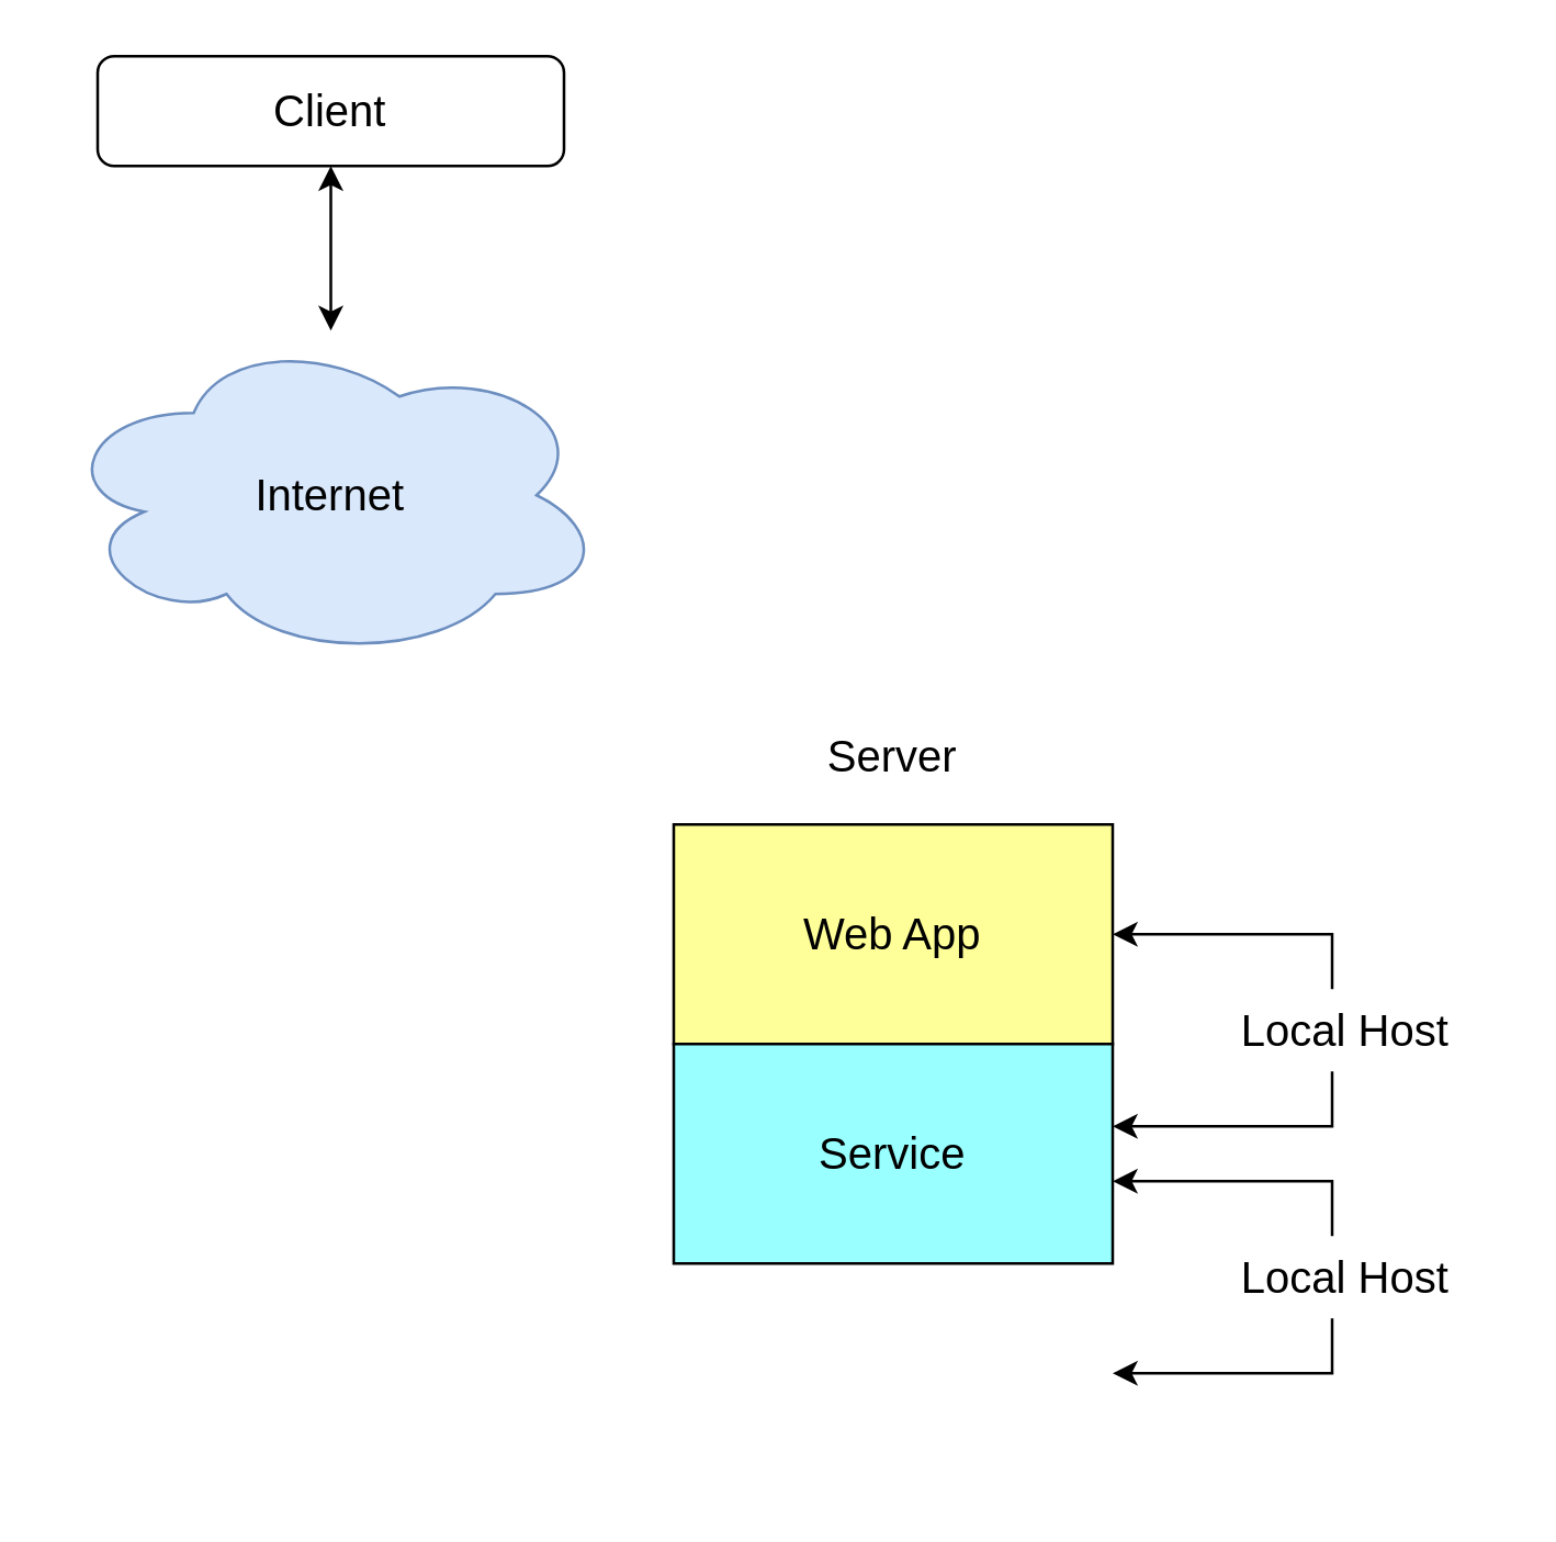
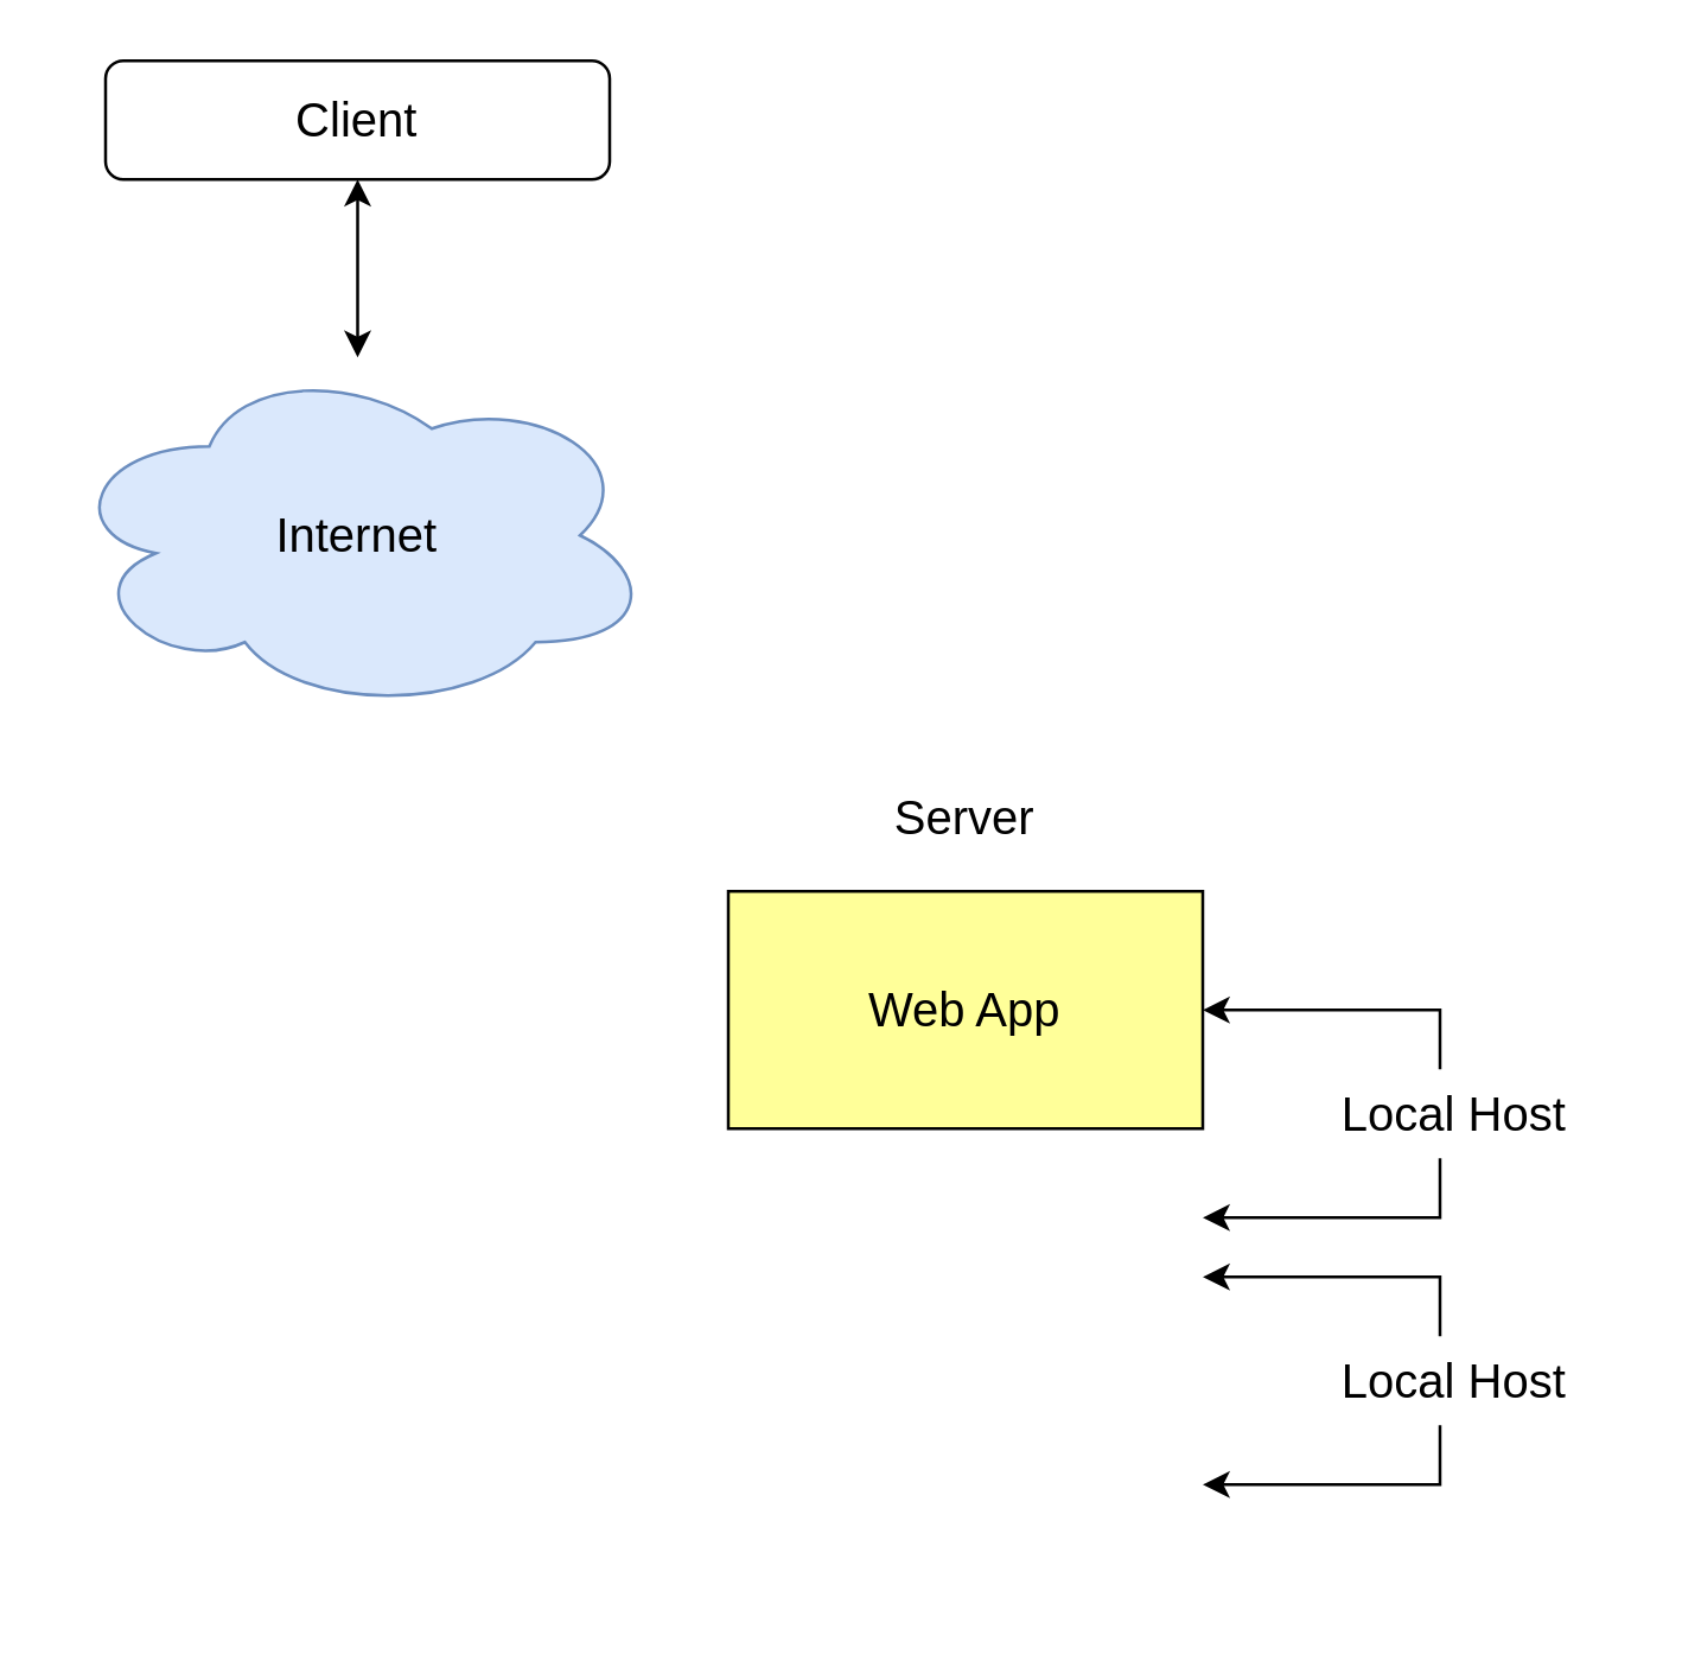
- <mxCell id="8" value="Service" style="rounded=0;whiteSpace=wrap;html=1;fontSize=16;fillColor=#99FFFF;" vertex="1" parent="6"><mxGeometry y="120" width="160" height="80" as="geometry" /></mxCell>
